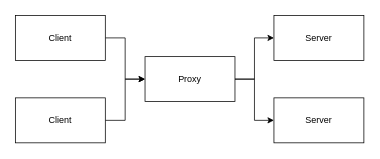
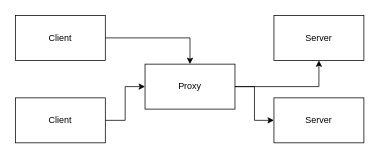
- <mxCell id="7" value="Proxy" style="rounded=0;whiteSpace=wrap;html=1;" vertex="1" parent="1"><mxGeometry x="193" y="75" width="120" height="60" as="geometry" /></mxCell>
+ <mxCell id="7" value="Proxy" style="rounded=0;whiteSpace=wrap;html=1;" vertex="1" parent="1"><mxGeometry x="193" y="85" width="120" height="60" as="geometry" /></mxCell>
